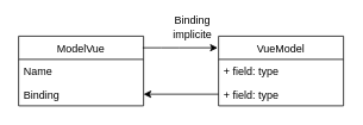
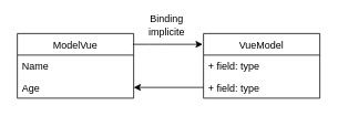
- <mxCell id="10" value="Binding implicite" style="text;html=1;strokeColor=none;fillColor=none;align=center;verticalAlign=middle;whiteSpace=wrap;rounded=0;" vertex="1" parent="1"><mxGeometry x="195" y="20" width="40" height="20" as="geometry" /></mxCell>
+ <mxCell id="10" value="Binding implicite" style="text;html=1;strokeColor=none;fillColor=none;align=center;verticalAlign=middle;whiteSpace=wrap;rounded=0;" vertex="1" parent="1"><mxGeometry x="180" y="20" width="40" height="20" as="geometry" /></mxCell>
- <mxCell id="6" value="Binding" style="text;strokeColor=none;fillColor=none;align=left;verticalAlign=top;spacingLeft=4;spacingRight=4;overflow=hidden;rotatable=0;points=[[0,0.5],[1,0.5]];portConstraint=eastwest;" vertex="1" parent="4"><mxGeometry y="52" width="140" height="26" as="geometry" /></mxCell>
+ <mxCell id="6" value="Age" style="text;strokeColor=none;fillColor=none;align=left;verticalAlign=top;spacingLeft=4;spacingRight=4;overflow=hidden;rotatable=0;points=[[0,0.5],[1,0.5]];portConstraint=eastwest;" vertex="1" parent="4"><mxGeometry y="52" width="140" height="26" as="geometry" /></mxCell>
